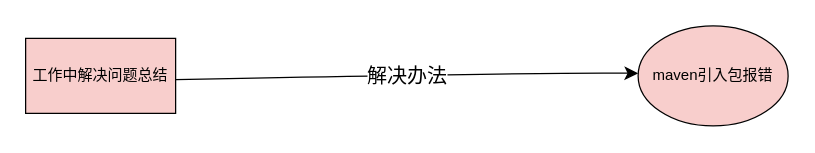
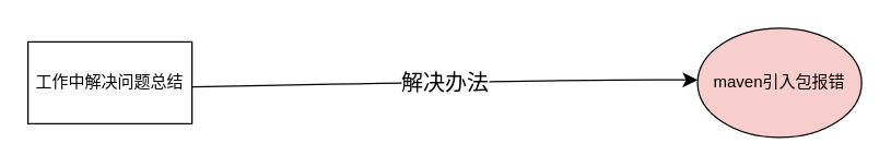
- <mxCell id="3" value="工作中解决问题总结" style="rounded=0;whiteSpace=wrap;html=1;fillColor=#f8cecc;" parent="1" vertex="1"><mxGeometry x="20" y="30" width="120" height="60" as="geometry" /></mxCell>
+ <mxCell id="3" value="工作中解决问题总结" style="rounded=0;whiteSpace=wrap;html=1;" parent="1" vertex="1"><mxGeometry x="20" y="30" width="120" height="60" as="geometry" /></mxCell>
